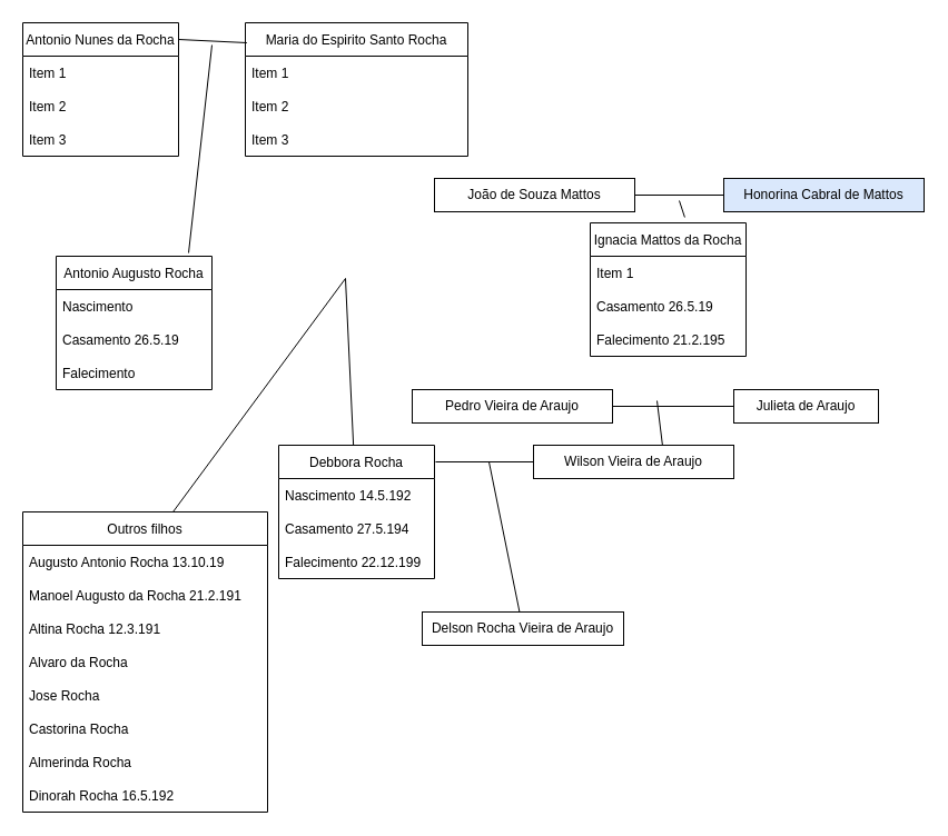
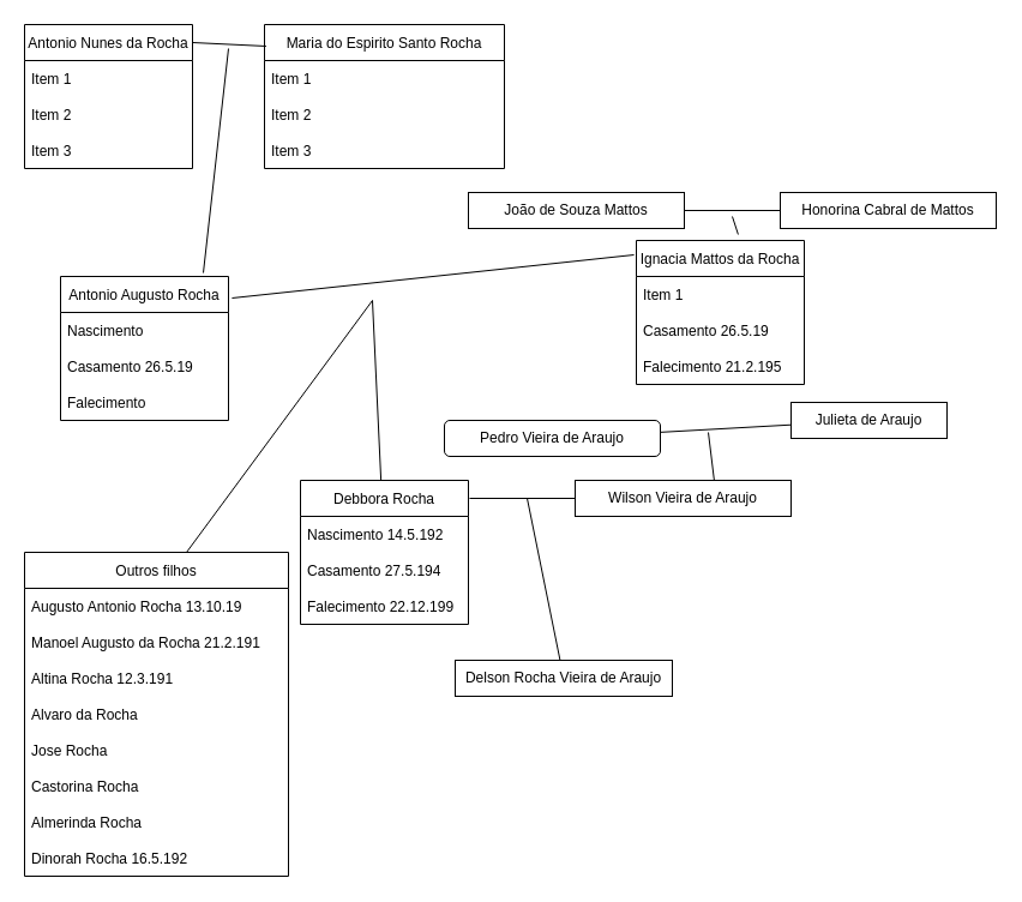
- <mxCell id="41" value="Honorina Cabral de Mattos" style="rounded=0;whiteSpace=wrap;html=1;fillColor=#dae8fc;" vertex="1" parent="1"><mxGeometry x="650" y="160" width="180" height="30" as="geometry" /></mxCell>
+ <mxCell id="41" value="Honorina Cabral de Mattos" style="rounded=0;whiteSpace=wrap;html=1;" vertex="1" parent="1"><mxGeometry x="650" y="160" width="180" height="30" as="geometry" /></mxCell>
+ <mxCell id="14" value="" style="endArrow=none;html=1;rounded=0;exitX=1.021;exitY=0.15;exitDx=0;exitDy=0;exitPerimeter=0;entryX=-0.014;entryY=0.1;entryDx=0;entryDy=0;entryPerimeter=0;" edge="1" parent="1" source="10" target="43"><mxGeometry width="50" height="50" relative="1" as="geometry"><mxPoint x="400" y="220" as="sourcePoint" /><mxPoint x="540" y="229.736" as="targetPoint" /></mxGeometry></mxCell>
- <mxCell id="16" value="Pedro Vieira de Araujo" style="rounded=0;whiteSpace=wrap;html=1;" vertex="1" parent="1"><mxGeometry x="370" y="350" width="180" height="30" as="geometry" /></mxCell>
+ <mxCell id="16" value="Pedro Vieira de Araujo" style="whiteSpace=wrap;html=1;rounded=1;" vertex="1" parent="1"><mxGeometry x="370" y="350" width="180" height="30" as="geometry" /></mxCell>
- <mxCell id="17" value="Julieta de Araujo" style="rounded=0;whiteSpace=wrap;html=1;" vertex="1" parent="1"><mxGeometry x="659" y="350" width="130" height="30" as="geometry" /></mxCell>
+ <mxCell id="17" value="Julieta de Araujo" style="rounded=0;whiteSpace=wrap;html=1;" vertex="1" parent="1"><mxGeometry x="659" y="335" width="130" height="30" as="geometry" /></mxCell>
